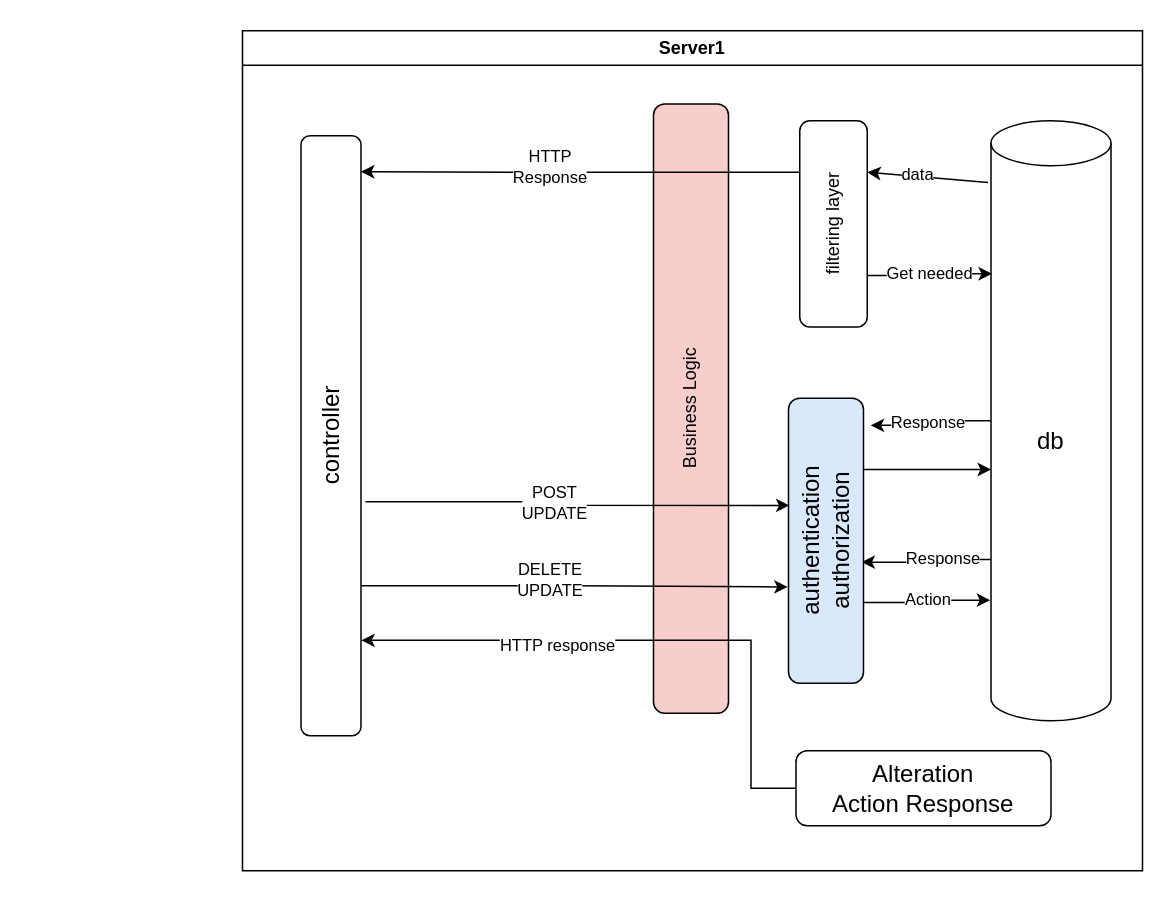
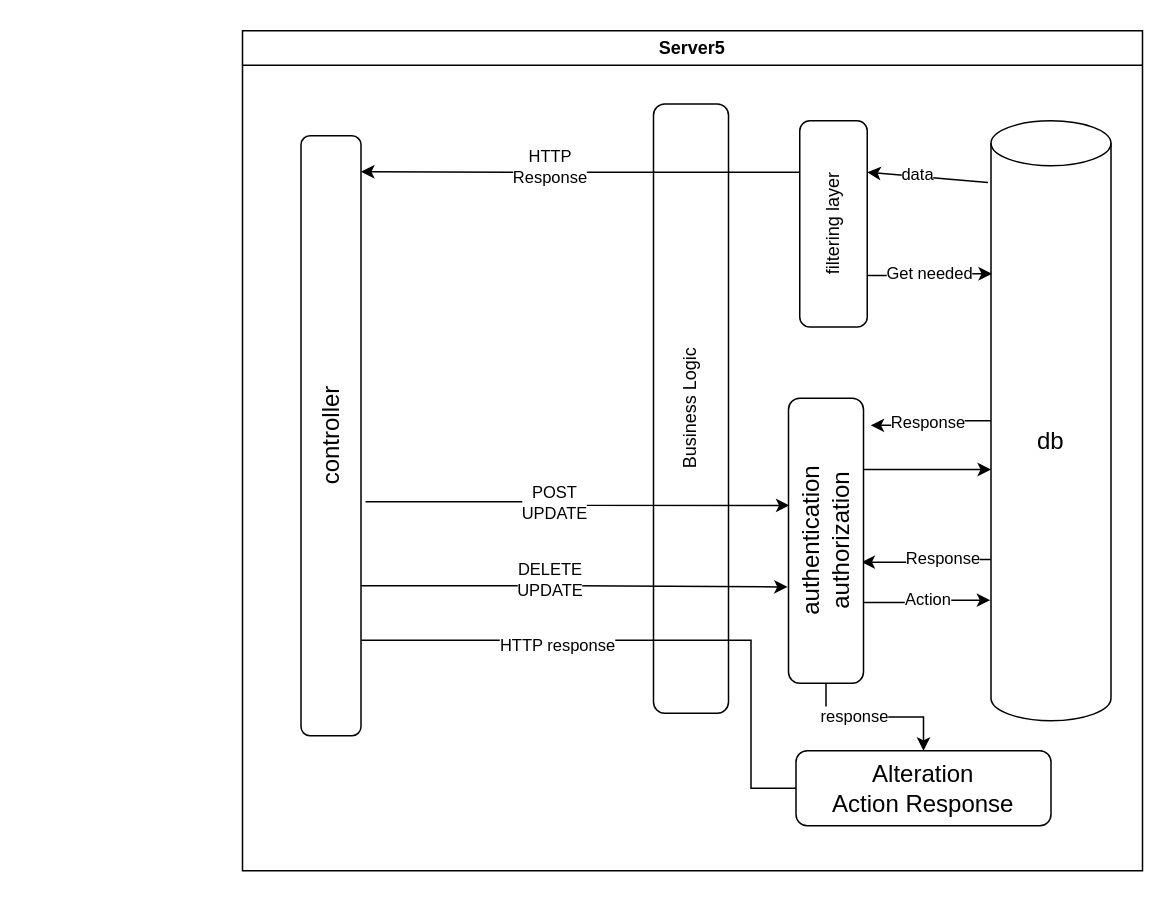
- <mxCell id="29" value="&lt;div&gt;Server1&lt;/div&gt;" style="swimlane;whiteSpace=wrap;html=1;" parent="1" vertex="1"><mxGeometry x="161" y="20" width="600" height="560" as="geometry" /></mxCell>
+ <mxCell id="29" value="&lt;div&gt;Server5&lt;/div&gt;" style="swimlane;whiteSpace=wrap;html=1;" parent="1" vertex="1"><mxGeometry x="161" y="20" width="600" height="560" as="geometry" /></mxCell>
- <mxCell id="2" value="Business Logic" style="rounded=1;whiteSpace=wrap;html=1;rotation=-90;fillColor=#f8cecc;" parent="1" vertex="1"><mxGeometry x="256.88" y="246.88" width="406.25" height="50" as="geometry" /></mxCell>
+ <mxCell id="2" value="Business Logic" style="rounded=1;whiteSpace=wrap;html=1;rotation=-90;" parent="1" vertex="1"><mxGeometry x="256.88" y="246.88" width="406.25" height="50" as="geometry" /></mxCell>
- <mxCell id="16" value="&lt;div&gt;authentication&lt;/div&gt;&lt;div&gt;authorization&lt;/div&gt;" style="rounded=1;whiteSpace=wrap;html=1;fontSize=16;rotation=-90;fillColor=#dae8fc;" parent="1" vertex="1"><mxGeometry x="455" y="335" width="190" height="50" as="geometry" /></mxCell>
+ <mxCell id="16" value="&lt;div&gt;authentication&lt;/div&gt;&lt;div&gt;authorization&lt;/div&gt;" style="rounded=1;whiteSpace=wrap;html=1;fontSize=16;rotation=-90;" parent="1" vertex="1"><mxGeometry x="455" y="335" width="190" height="50" as="geometry" /></mxCell>
- <mxCell id="26" style="edgeStyle=orthogonalEdgeStyle;rounded=0;orthogonalLoop=1;jettySize=auto;html=1;entryX=0.159;entryY=1.004;entryDx=0;entryDy=0;entryPerimeter=0;" parent="1" source="28" target="10" edge="1"><mxGeometry relative="1" as="geometry"><mxPoint x="430" y="420" as="targetPoint" /><Array as="points"><mxPoint x="500" y="525" /><mxPoint x="500" y="426" /></Array></mxGeometry></mxCell>
+ <mxCell id="26" style="edgeStyle=orthogonalEdgeStyle;rounded=0;orthogonalLoop=1;jettySize=auto;html=1;entryX=0.159;entryY=1.004;entryDx=0;entryDy=0;entryPerimeter=0;endArrow=none;" parent="1" source="28" target="10" edge="1"><mxGeometry relative="1" as="geometry"><mxPoint x="430" y="420" as="targetPoint" /><Array as="points"><mxPoint x="500" y="525" /><mxPoint x="500" y="426" /></Array></mxGeometry></mxCell>
+ <mxCell id="14" value="" style="edgeStyle=orthogonalEdgeStyle;rounded=0;orthogonalLoop=1;jettySize=auto;html=1;" parent="1" source="16" target="28" edge="1"><mxGeometry relative="1" as="geometry" /></mxCell>
+ <mxCell id="15" value="response" style="edgeLabel;html=1;align=center;verticalAlign=middle;resizable=0;points=[];" parent="14" vertex="1" connectable="0"><mxGeometry x="-0.255" y="1" relative="1" as="geometry"><mxPoint as="offset" /></mxGeometry></mxCell>
